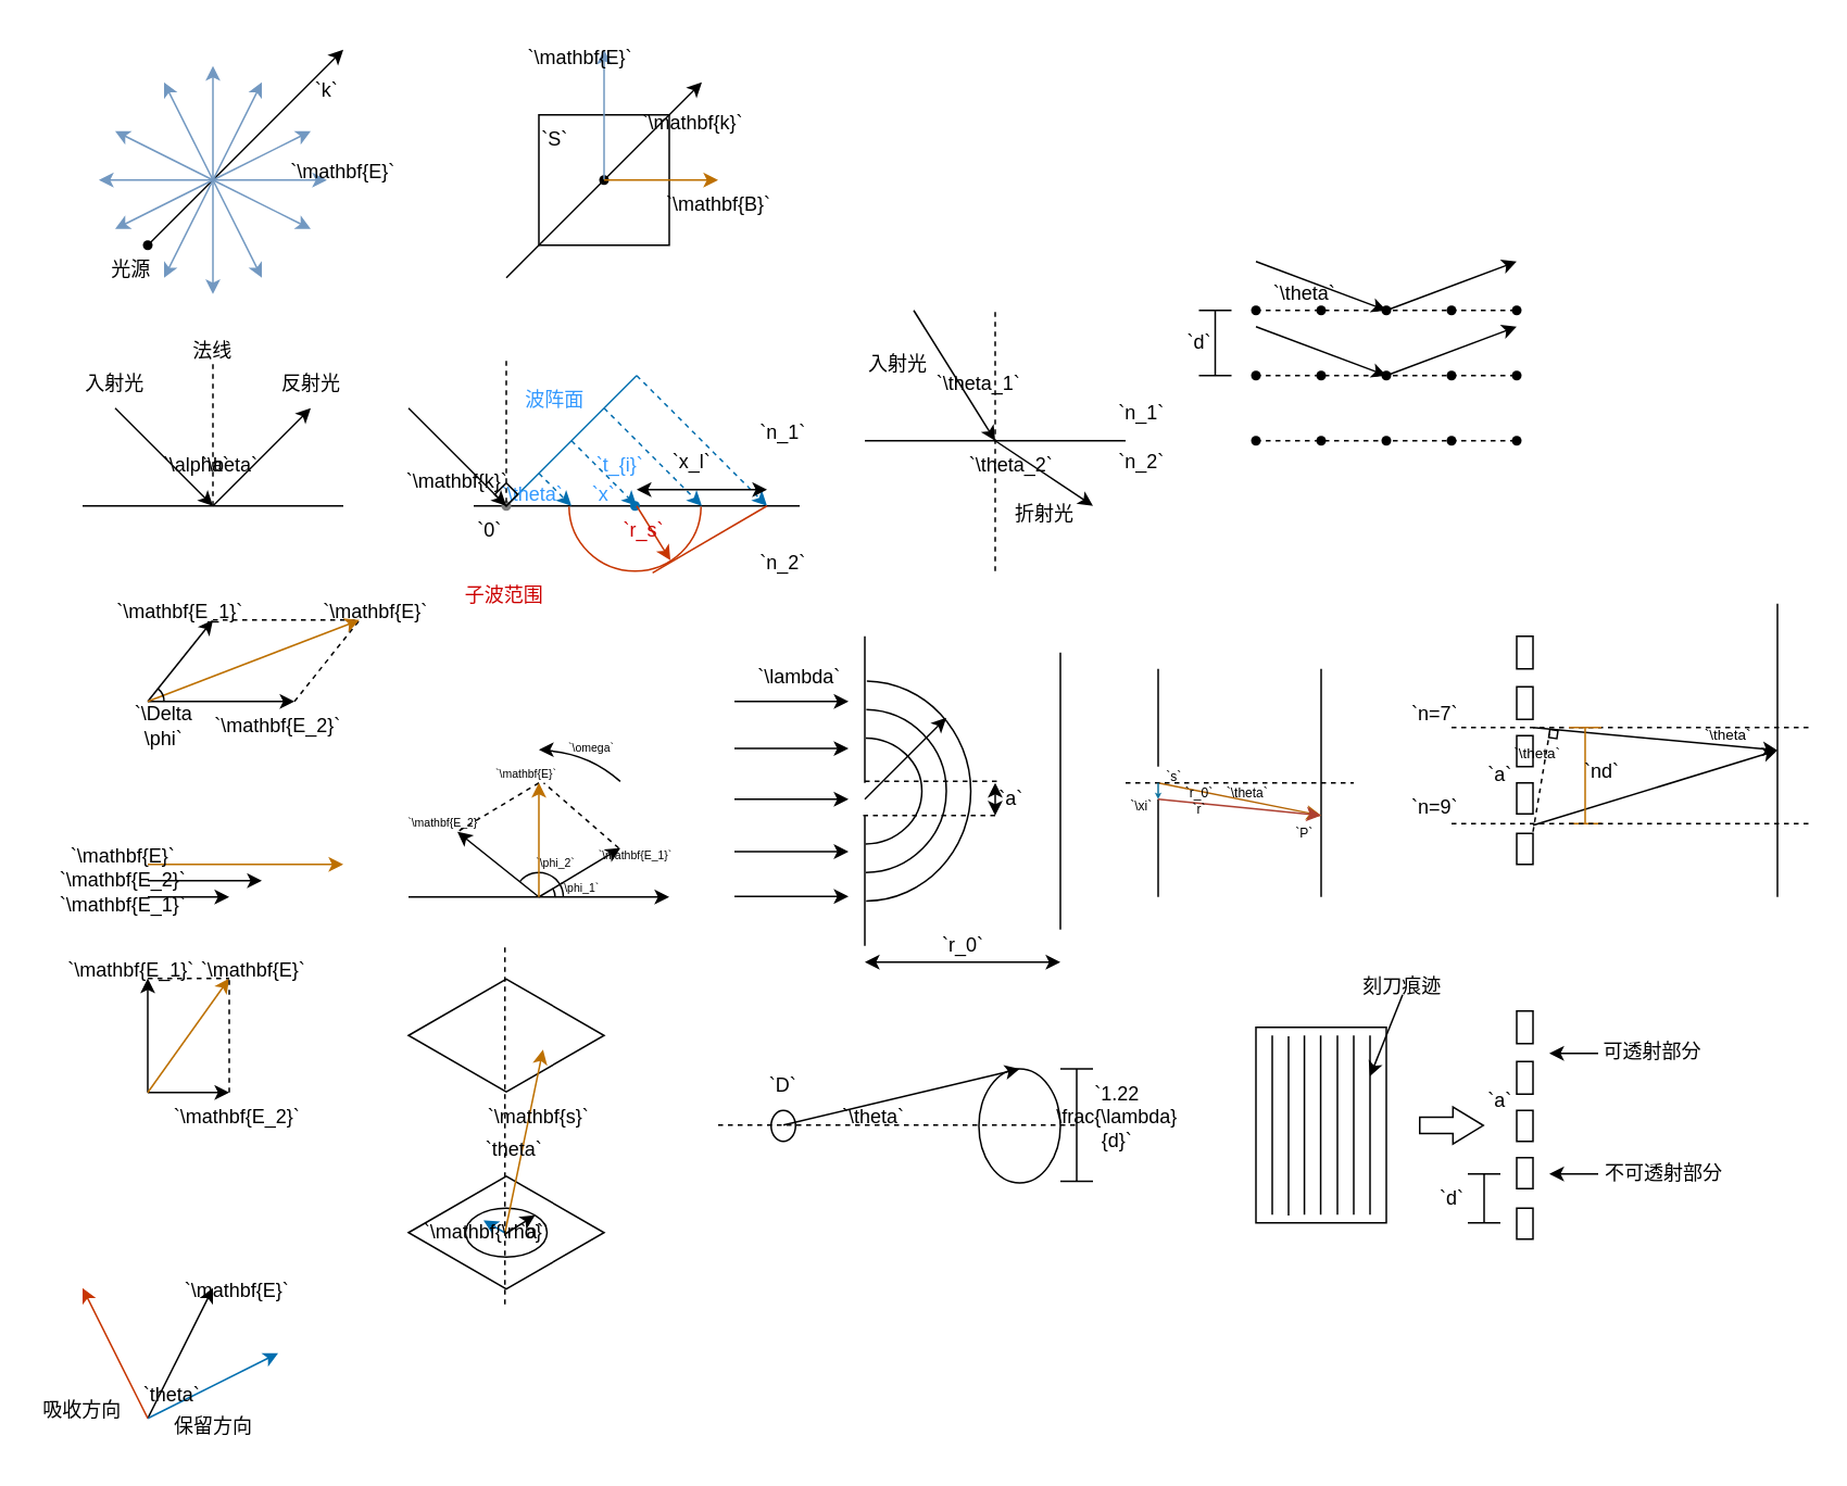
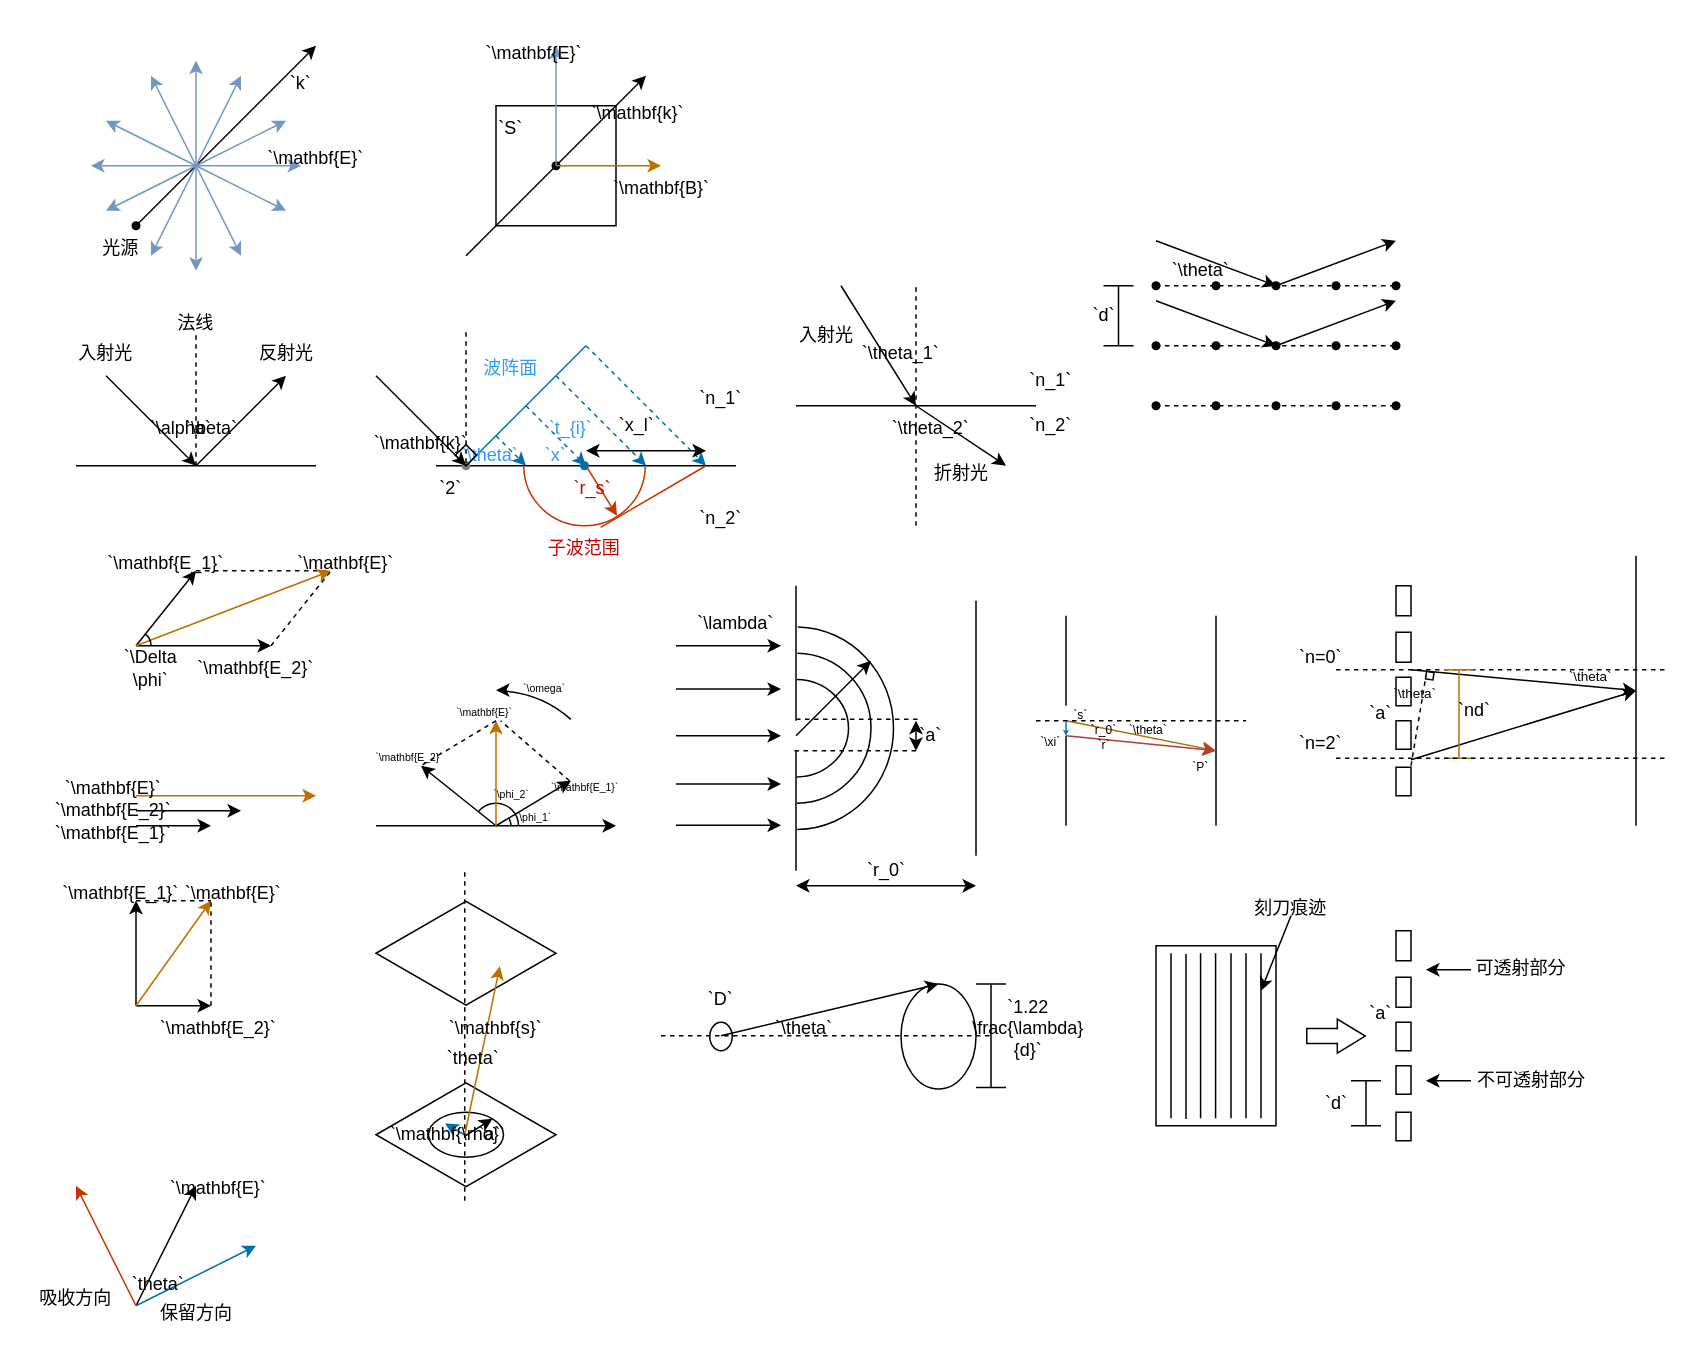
- <mxCell id="47" value="`0`" style="text;html=1;align=center;verticalAlign=middle;whiteSpace=wrap;rounded=0;movable=0;resizable=0;rotatable=0;deletable=0;editable=0;locked=1;connectable=0;" parent="1" vertex="1"><mxGeometry x="270" y="310" width="60" height="30" as="geometry" /></mxCell>
+ <mxCell id="47" value="`2`" style="text;html=1;align=center;verticalAlign=middle;whiteSpace=wrap;rounded=0;movable=0;resizable=0;rotatable=0;deletable=0;editable=0;locked=1;connectable=0;" parent="1" vertex="1"><mxGeometry x="270" y="310" width="60" height="30" as="geometry" /></mxCell>
- <mxCell id="58" value="子波范围" style="text;html=1;align=center;verticalAlign=middle;whiteSpace=wrap;rounded=0;fontColor=#CC0000;" parent="1" vertex="1"><mxGeometry x="279" y="350" width="60" height="30" as="geometry" /></mxCell>
+ <mxCell id="58" value="子波范围" style="text;html=1;align=center;verticalAlign=middle;whiteSpace=wrap;rounded=0;fontColor=#CC0000;" parent="1" vertex="1"><mxGeometry x="359" y="350" width="60" height="30" as="geometry" /></mxCell>
- <mxCell id="204" value="`n=7`" style="text;html=1;align=center;verticalAlign=middle;whiteSpace=wrap;rounded=0;" parent="1" vertex="1"><mxGeometry x="850" y="422.5" width="60" height="30" as="geometry" /></mxCell>
+ <mxCell id="204" value="`n=0`" style="text;html=1;align=center;verticalAlign=middle;whiteSpace=wrap;rounded=0;" parent="1" vertex="1"><mxGeometry x="850" y="422.5" width="60" height="30" as="geometry" /></mxCell>
- <mxCell id="205" value="`n=9`" style="text;html=1;align=center;verticalAlign=middle;whiteSpace=wrap;rounded=0;" parent="1" vertex="1"><mxGeometry x="850" y="480" width="60" height="30" as="geometry" /></mxCell>
+ <mxCell id="205" value="`n=2`" style="text;html=1;align=center;verticalAlign=middle;whiteSpace=wrap;rounded=0;" parent="1" vertex="1"><mxGeometry x="850" y="480" width="60" height="30" as="geometry" /></mxCell>
